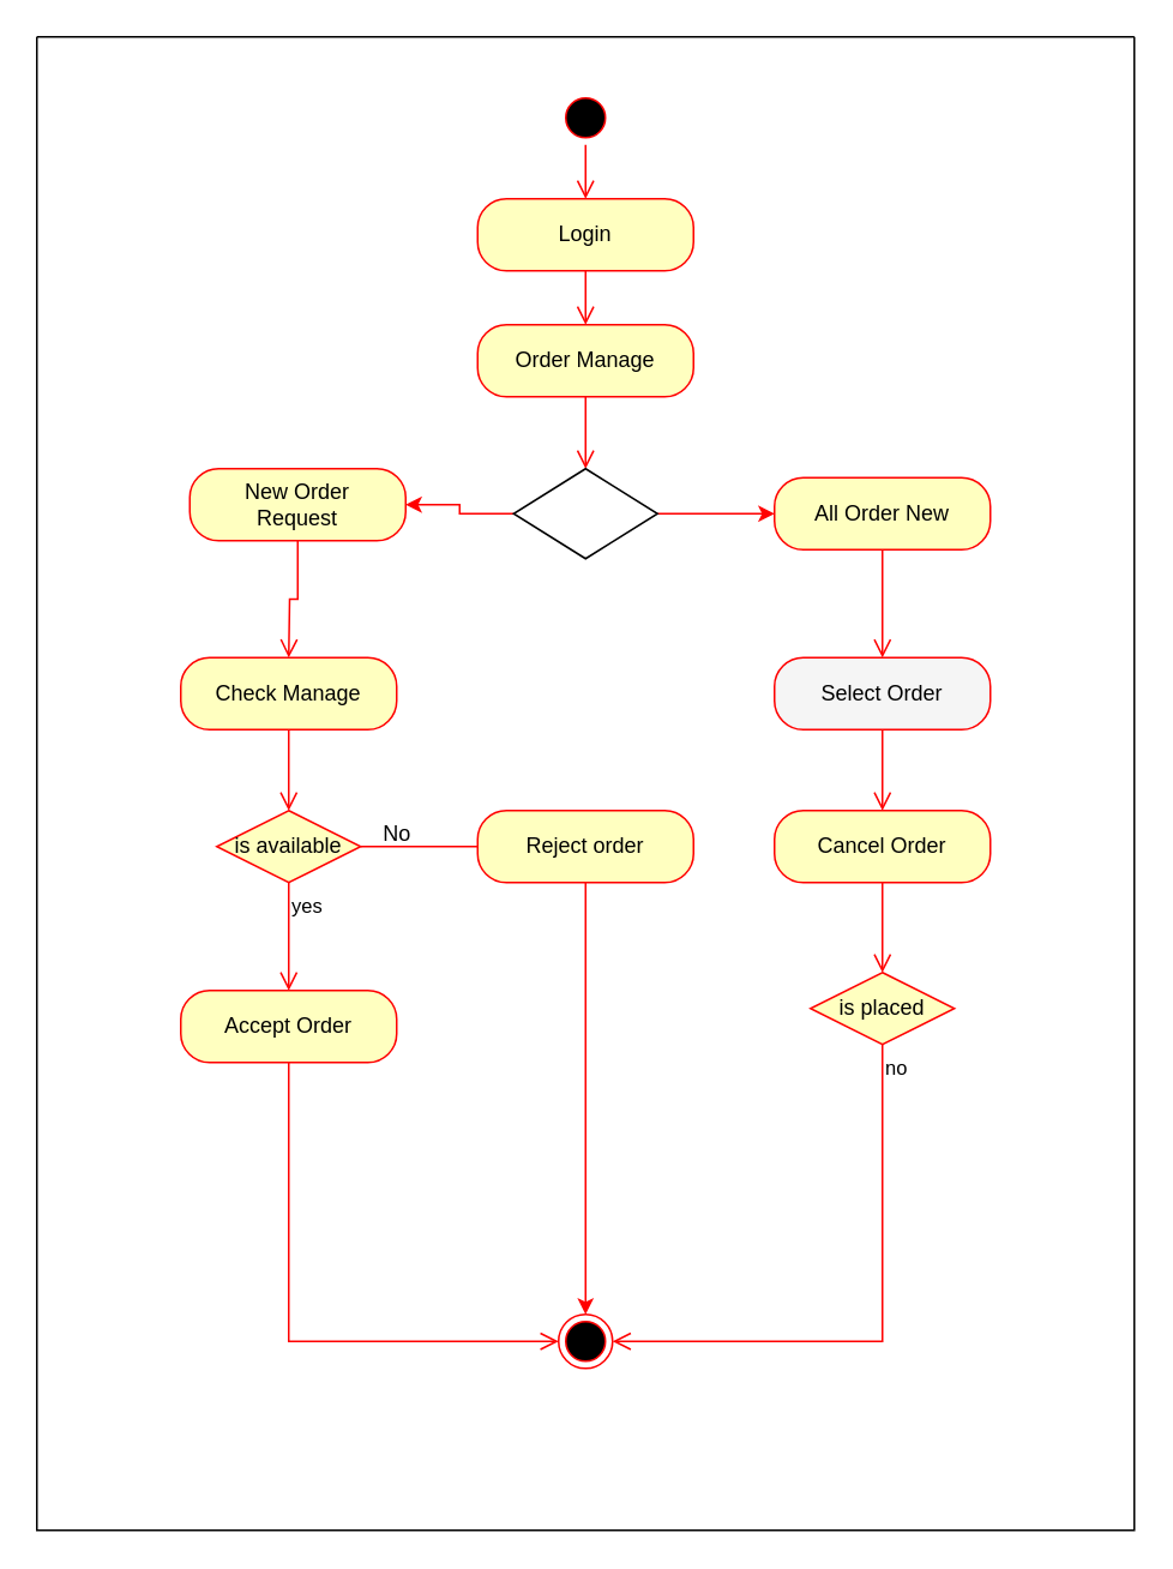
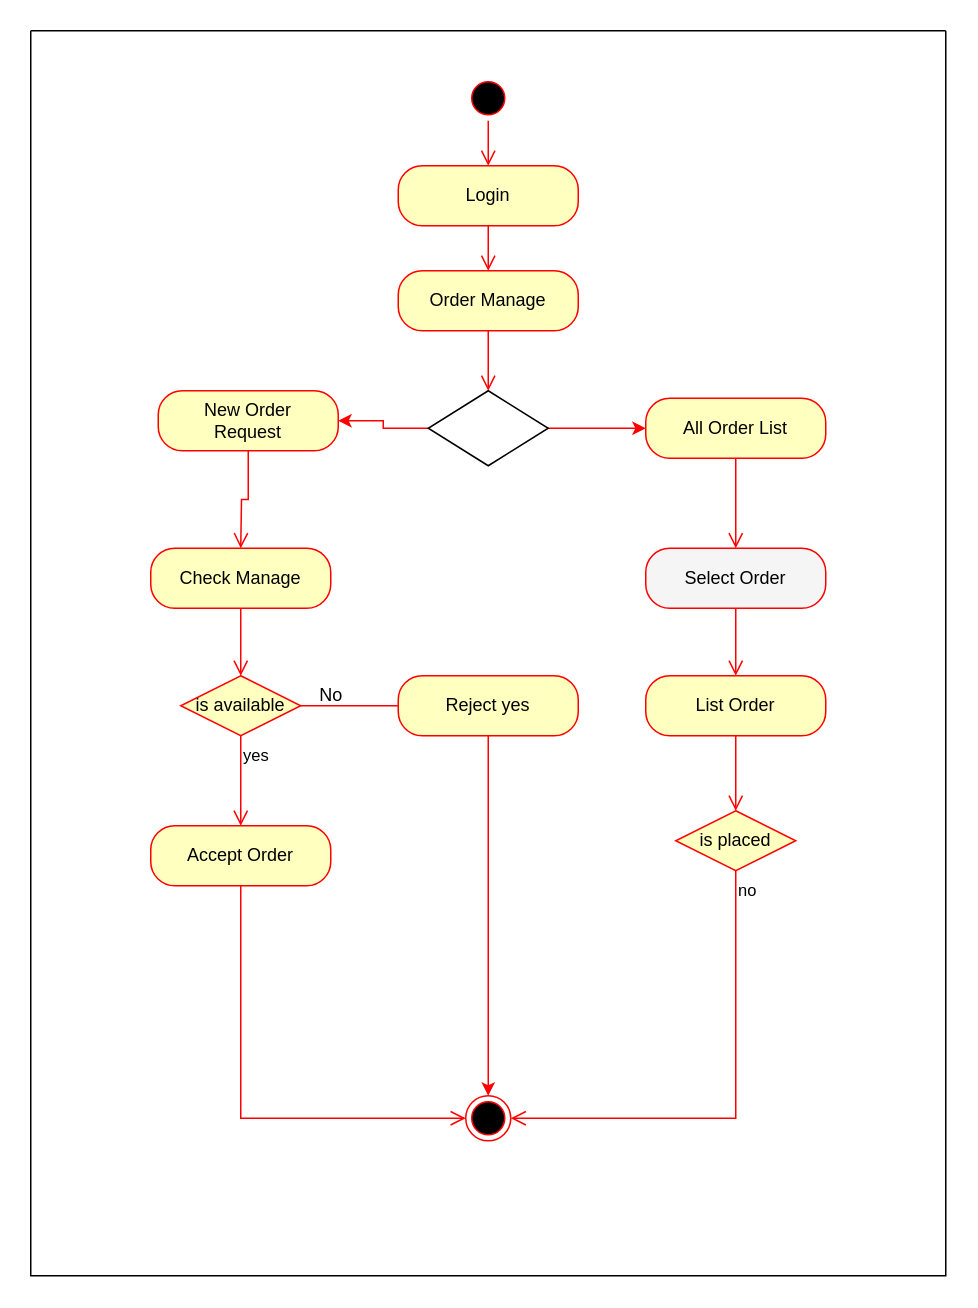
- <mxCell id="13" value="All Order New" style="rounded=1;whiteSpace=wrap;html=1;arcSize=40;fontColor=#000000;fillColor=#ffffc0;strokeColor=#ff0000;" parent="1" vertex="1"><mxGeometry x="430" y="265" width="120" height="40" as="geometry" /></mxCell>
+ <mxCell id="13" value="All Order List" style="rounded=1;whiteSpace=wrap;html=1;arcSize=40;fontColor=#000000;fillColor=#ffffc0;strokeColor=#ff0000;" parent="1" vertex="1"><mxGeometry x="430" y="265" width="120" height="40" as="geometry" /></mxCell>
- <mxCell id="31" value="Reject order" style="rounded=1;whiteSpace=wrap;html=1;arcSize=40;fontColor=#000000;fillColor=#ffffc0;strokeColor=#ff0000;" parent="28" vertex="1"><mxGeometry x="245" y="430" width="120" height="40" as="geometry" /></mxCell>
+ <mxCell id="31" value="Reject yes" style="rounded=1;whiteSpace=wrap;html=1;arcSize=40;fontColor=#000000;fillColor=#ffffc0;strokeColor=#ff0000;" parent="28" vertex="1"><mxGeometry x="245" y="430" width="120" height="40" as="geometry" /></mxCell>
- <mxCell id="29" value="Cancel Order" style="rounded=1;whiteSpace=wrap;html=1;arcSize=40;fontColor=#000000;fillColor=#ffffc0;strokeColor=#ff0000;" parent="28" vertex="1"><mxGeometry x="410" y="430" width="120" height="40" as="geometry" /></mxCell>
+ <mxCell id="29" value="List Order" style="rounded=1;whiteSpace=wrap;html=1;arcSize=40;fontColor=#000000;fillColor=#ffffc0;strokeColor=#ff0000;" parent="28" vertex="1"><mxGeometry x="410" y="430" width="120" height="40" as="geometry" /></mxCell>
